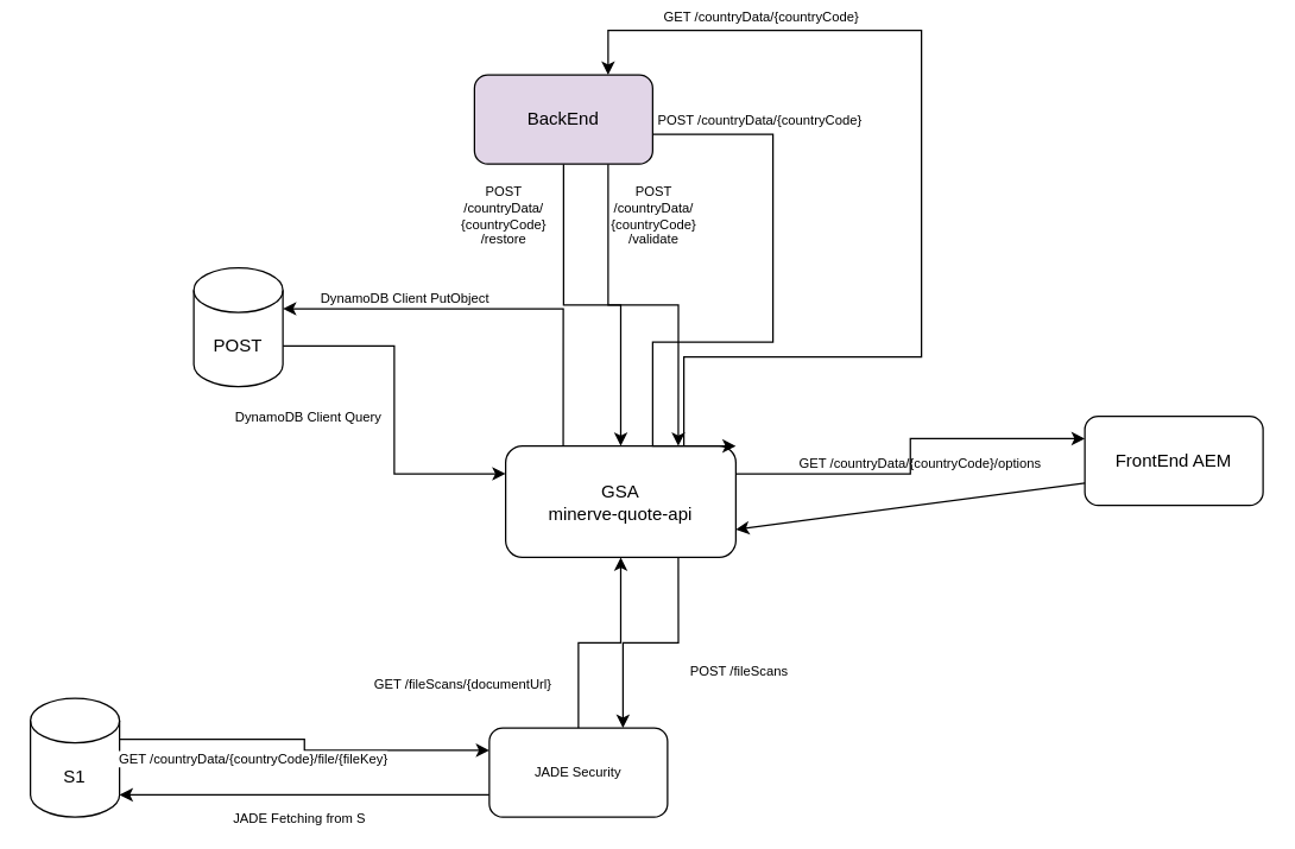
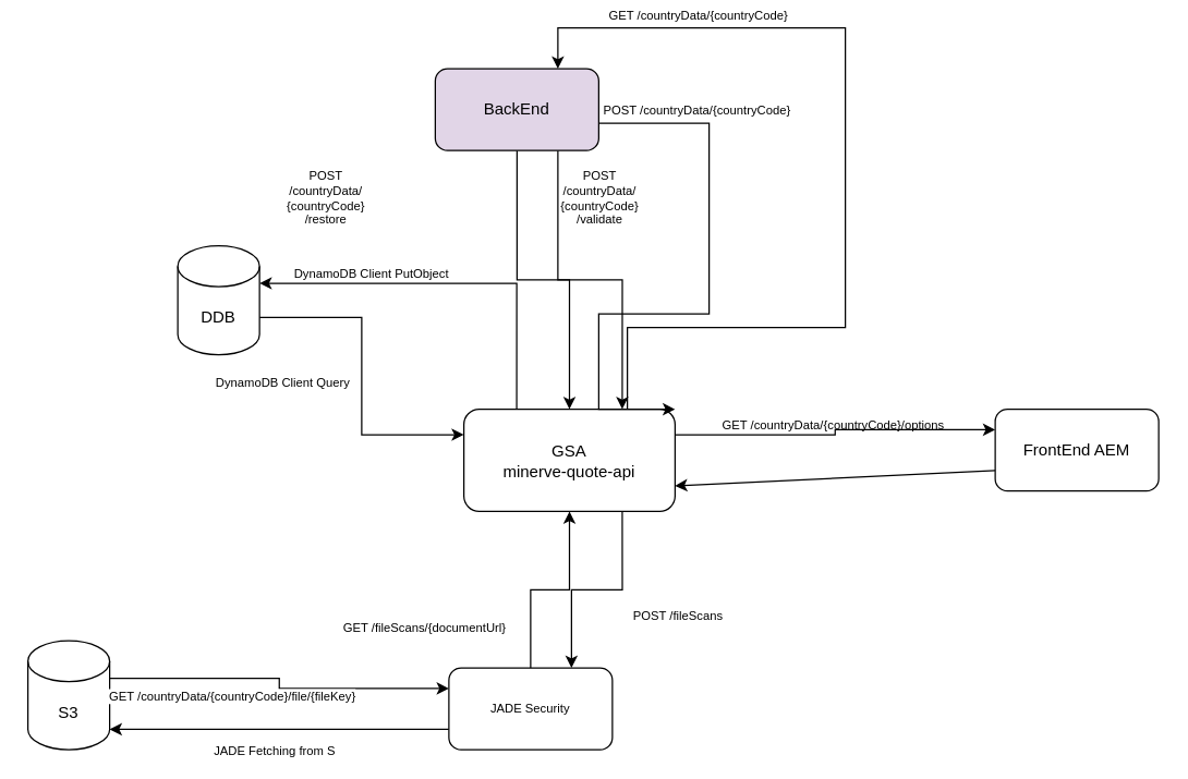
- <mxCell id="27" value="POST /countryData/ {countryCode} /restore" style="text;html=1;strokeColor=none;fillColor=none;align=center;verticalAlign=middle;whiteSpace=wrap;rounded=0;labelBackgroundColor=none;fontSize=9;fontColor=#000000;" parent="1" vertex="1"><mxGeometry x="319" y="130" width="40" height="30" as="geometry" /></mxCell>
+ <mxCell id="27" value="POST /countryData/ {countryCode} /restore" style="text;html=1;strokeColor=none;fillColor=none;align=center;verticalAlign=middle;whiteSpace=wrap;rounded=0;labelBackgroundColor=none;fontSize=9;fontColor=#000000;" parent="1" vertex="1"><mxGeometry x="219" y="130" width="40" height="30" as="geometry" /></mxCell>
- <mxCell id="4" value="POST" style="shape=cylinder3;whiteSpace=wrap;html=1;boundedLbl=1;backgroundOutline=1;size=15;" parent="1" vertex="1"><mxGeometry x="130" y="180" width="60" height="80" as="geometry" /></mxCell>
+ <mxCell id="4" value="DDB" style="shape=cylinder3;whiteSpace=wrap;html=1;boundedLbl=1;backgroundOutline=1;size=15;" parent="1" vertex="1"><mxGeometry x="130" y="180" width="60" height="80" as="geometry" /></mxCell>
- <mxCell id="22" value="FrontEnd AEM" style="rounded=1;whiteSpace=wrap;html=1;" parent="1" vertex="1"><mxGeometry x="730" y="280" width="120" height="60" as="geometry" /></mxCell>
+ <mxCell id="22" value="FrontEnd AEM" style="rounded=1;whiteSpace=wrap;html=1;" parent="1" vertex="1"><mxGeometry x="730" y="300" width="120" height="60" as="geometry" /></mxCell>
- <mxCell id="6" value="S1" style="shape=cylinder3;whiteSpace=wrap;html=1;boundedLbl=1;backgroundOutline=1;size=15;" parent="1" vertex="1"><mxGeometry x="20" y="470" width="60" height="80" as="geometry" /></mxCell>
+ <mxCell id="6" value="S3" style="shape=cylinder3;whiteSpace=wrap;html=1;boundedLbl=1;backgroundOutline=1;size=15;" parent="1" vertex="1"><mxGeometry x="20" y="470" width="60" height="80" as="geometry" /></mxCell>
